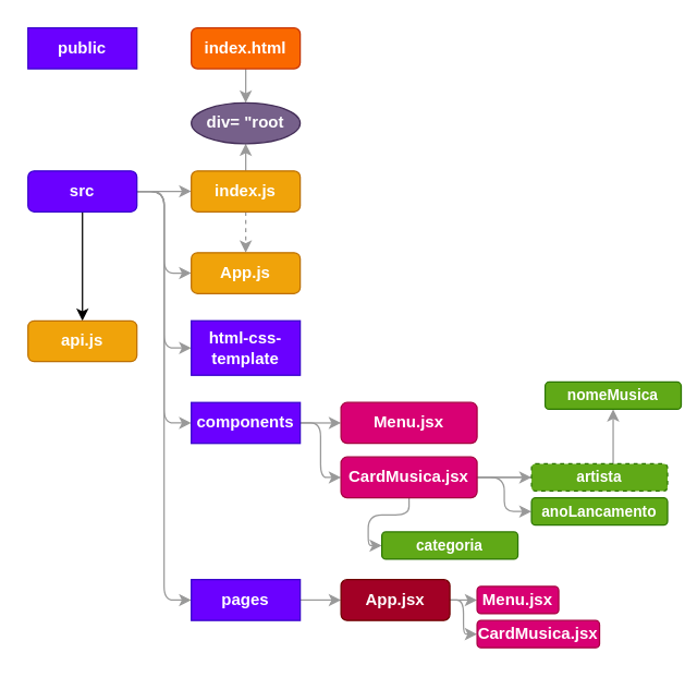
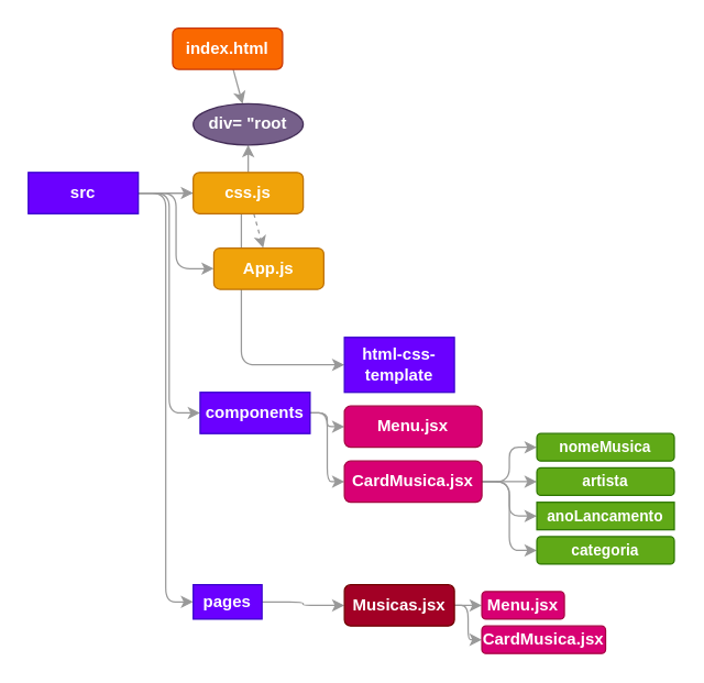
- <mxCell id="2" value="public" style="rounded=0;whiteSpace=wrap;html=1;fillColor=#6a00ff;fontColor=#FFFFFF;strokeColor=#3700CC;fontStyle=1" parent="1" vertex="1"><mxGeometry x="20" y="20" width="80" height="30" as="geometry" /></mxCell>
- <mxCell id="11" value="index.html" style="rounded=1;whiteSpace=wrap;html=1;fillColor=#fa6800;fontColor=#FFFFFF;strokeColor=#C73500;fontStyle=1" parent="1" vertex="1"><mxGeometry x="140" y="20" width="80" height="30" as="geometry" /></mxCell>
+ <mxCell id="11" value="index.html" style="rounded=1;whiteSpace=wrap;html=1;fillColor=#fa6800;fontColor=#FFFFFF;strokeColor=#C73500;fontStyle=1" parent="1" vertex="1"><mxGeometry x="125" y="20" width="80" height="30" as="geometry" /></mxCell>
- <mxCell id="9" value="src" style="whiteSpace=wrap;html=1;fillColor=#6a00ff;fontColor=#FFFFFF;strokeColor=#3700CC;fontStyle=1;rounded=1;" parent="1" vertex="1"><mxGeometry x="20" y="125" width="80" height="30" as="geometry" /></mxCell>
+ <mxCell id="9" value="src" style="rounded=0;whiteSpace=wrap;html=1;fillColor=#6a00ff;fontColor=#FFFFFF;strokeColor=#3700CC;fontStyle=1" parent="1" vertex="1"><mxGeometry x="20" y="125" width="80" height="30" as="geometry" /></mxCell>
- <mxCell id="14" value="index.js" style="rounded=1;whiteSpace=wrap;html=1;fillColor=#f0a30a;fontColor=#FFFFFF;strokeColor=#BD7000;fontStyle=1" parent="1" vertex="1"><mxGeometry x="140" y="125" width="80" height="30" as="geometry" /></mxCell>
+ <mxCell id="14" value="css.js" style="rounded=1;whiteSpace=wrap;html=1;fillColor=#f0a30a;fontColor=#FFFFFF;strokeColor=#BD7000;fontStyle=1" parent="1" vertex="1"><mxGeometry x="140" y="125" width="80" height="30" as="geometry" /></mxCell>
- <mxCell id="8" style="edgeStyle=orthogonalEdgeStyle;html=1;" edge="1" parent="1" source="9" target="38"><mxGeometry relative="1" as="geometry" /></mxCell>
- <mxCell id="16" value="App.js" style="rounded=1;whiteSpace=wrap;html=1;fillColor=#f0a30a;fontColor=#FFFFFF;strokeColor=#BD7000;fontStyle=1" parent="1" vertex="1"><mxGeometry x="140" y="185" width="80" height="30" as="geometry" /></mxCell>
+ <mxCell id="16" value="App.js" style="rounded=1;whiteSpace=wrap;html=1;fillColor=#f0a30a;fontColor=#FFFFFF;strokeColor=#BD7000;fontStyle=1" parent="1" vertex="1"><mxGeometry x="155" y="180" width="80" height="30" as="geometry" /></mxCell>
- <mxCell id="38" value="api.js" style="rounded=1;whiteSpace=wrap;html=1;fillColor=#f0a30a;fontColor=#FFFFFF;strokeColor=#BD7000;fontStyle=1" vertex="1" parent="1"><mxGeometry x="20" y="235" width="80" height="30" as="geometry" /></mxCell>
- <mxCell id="17" value="html-css-template" style="rounded=0;whiteSpace=wrap;html=1;fillColor=#6a00ff;fontColor=#FFFFFF;strokeColor=#3700CC;fontStyle=1" parent="1" vertex="1"><mxGeometry x="140" y="235" width="80" height="40" as="geometry" /></mxCell>
+ <mxCell id="17" value="html-css-template" style="rounded=0;whiteSpace=wrap;html=1;fillColor=#6a00ff;fontColor=#FFFFFF;strokeColor=#3700CC;fontStyle=1" parent="1" vertex="1"><mxGeometry x="250" y="245" width="80" height="40" as="geometry" /></mxCell>
- <mxCell id="33" value="nomeMusica" style="rounded=1;whiteSpace=wrap;html=1;fillColor=#60a917;fontColor=#FFFFFF;strokeColor=#2D7600;fontStyle=1;fontSize=11;" parent="1" vertex="1"><mxGeometry x="400" y="280" width="100" height="20" as="geometry" /></mxCell>
+ <mxCell id="33" value="nomeMusica" style="rounded=1;whiteSpace=wrap;html=1;fillColor=#60a917;fontColor=#FFFFFF;strokeColor=#2D7600;fontStyle=1;fontSize=11;" parent="1" vertex="1"><mxGeometry x="390" y="315" width="100" height="20" as="geometry" /></mxCell>
- <mxCell id="20" value="components" style="rounded=0;whiteSpace=wrap;html=1;fillColor=#6a00ff;fontColor=#FFFFFF;strokeColor=#3700CC;fontStyle=1" parent="1" vertex="1"><mxGeometry x="140" y="295" width="80" height="30" as="geometry" /></mxCell>
+ <mxCell id="20" value="components" style="rounded=0;whiteSpace=wrap;html=1;fillColor=#6a00ff;fontColor=#FFFFFF;strokeColor=#3700CC;fontStyle=1" parent="1" vertex="1"><mxGeometry x="145" y="285" width="80" height="30" as="geometry" /></mxCell>
- <mxCell id="34" value="artista" style="rounded=1;whiteSpace=wrap;html=1;fillColor=#60a917;fontColor=#FFFFFF;strokeColor=#2D7600;fontStyle=1;fontSize=11;dashed=1;" parent="1" vertex="1"><mxGeometry x="390" y="340" width="100" height="20" as="geometry" /></mxCell>
+ <mxCell id="34" value="artista" style="rounded=1;whiteSpace=wrap;html=1;fillColor=#60a917;fontColor=#FFFFFF;strokeColor=#2D7600;fontStyle=1;fontSize=11;" parent="1" vertex="1"><mxGeometry x="390" y="340" width="100" height="20" as="geometry" /></mxCell>
- <mxCell id="35" value="anoLancamento" style="rounded=1;whiteSpace=wrap;html=1;fillColor=#60a917;fontColor=#FFFFFF;strokeColor=#2D7600;fontStyle=1;fontSize=11;" parent="1" vertex="1"><mxGeometry x="390" y="365" width="100" height="20" as="geometry" /></mxCell>
+ <mxCell id="35" value="anoLancamento" style="whiteSpace=wrap;html=1;fillColor=#60a917;fontColor=#FFFFFF;strokeColor=#2D7600;fontStyle=1;fontSize=11;rounded=0;" parent="1" vertex="1"><mxGeometry x="390" y="365" width="100" height="20" as="geometry" /></mxCell>
- <mxCell id="36" value="categoria" style="rounded=1;whiteSpace=wrap;html=1;fillColor=#60a917;fontColor=#FFFFFF;strokeColor=#2D7600;fontStyle=1;fontSize=11;" parent="1" vertex="1"><mxGeometry x="280" y="390" width="100" height="20" as="geometry" /></mxCell>
+ <mxCell id="36" value="categoria" style="rounded=1;whiteSpace=wrap;html=1;fillColor=#60a917;fontColor=#FFFFFF;strokeColor=#2D7600;fontStyle=1;fontSize=11;" parent="1" vertex="1"><mxGeometry x="390" y="390" width="100" height="20" as="geometry" /></mxCell>
- <mxCell id="22" value="pages" style="rounded=0;whiteSpace=wrap;html=1;fillColor=#6a00ff;fontColor=#FFFFFF;strokeColor=#3700CC;fontStyle=1" parent="1" vertex="1"><mxGeometry x="140" y="425" width="80" height="30" as="geometry" /></mxCell>
+ <mxCell id="22" value="pages" style="rounded=0;whiteSpace=wrap;html=1;fillColor=#6a00ff;fontColor=#FFFFFF;strokeColor=#3700CC;fontStyle=1" parent="1" vertex="1"><mxGeometry x="140" y="425" width="50" height="25" as="geometry" /></mxCell>
- <mxCell id="26" value="App.jsx" style="rounded=1;whiteSpace=wrap;html=1;fillColor=#a20025;fontColor=#FFFFFF;strokeColor=#6F0000;fontStyle=1" parent="1" vertex="1"><mxGeometry x="250" y="425" width="80" height="30" as="geometry" /></mxCell>
+ <mxCell id="26" value="Musicas.jsx" style="rounded=1;whiteSpace=wrap;html=1;fillColor=#a20025;fontColor=#FFFFFF;strokeColor=#6F0000;fontStyle=1" parent="1" vertex="1"><mxGeometry x="250" y="425" width="80" height="30" as="geometry" /></mxCell>
